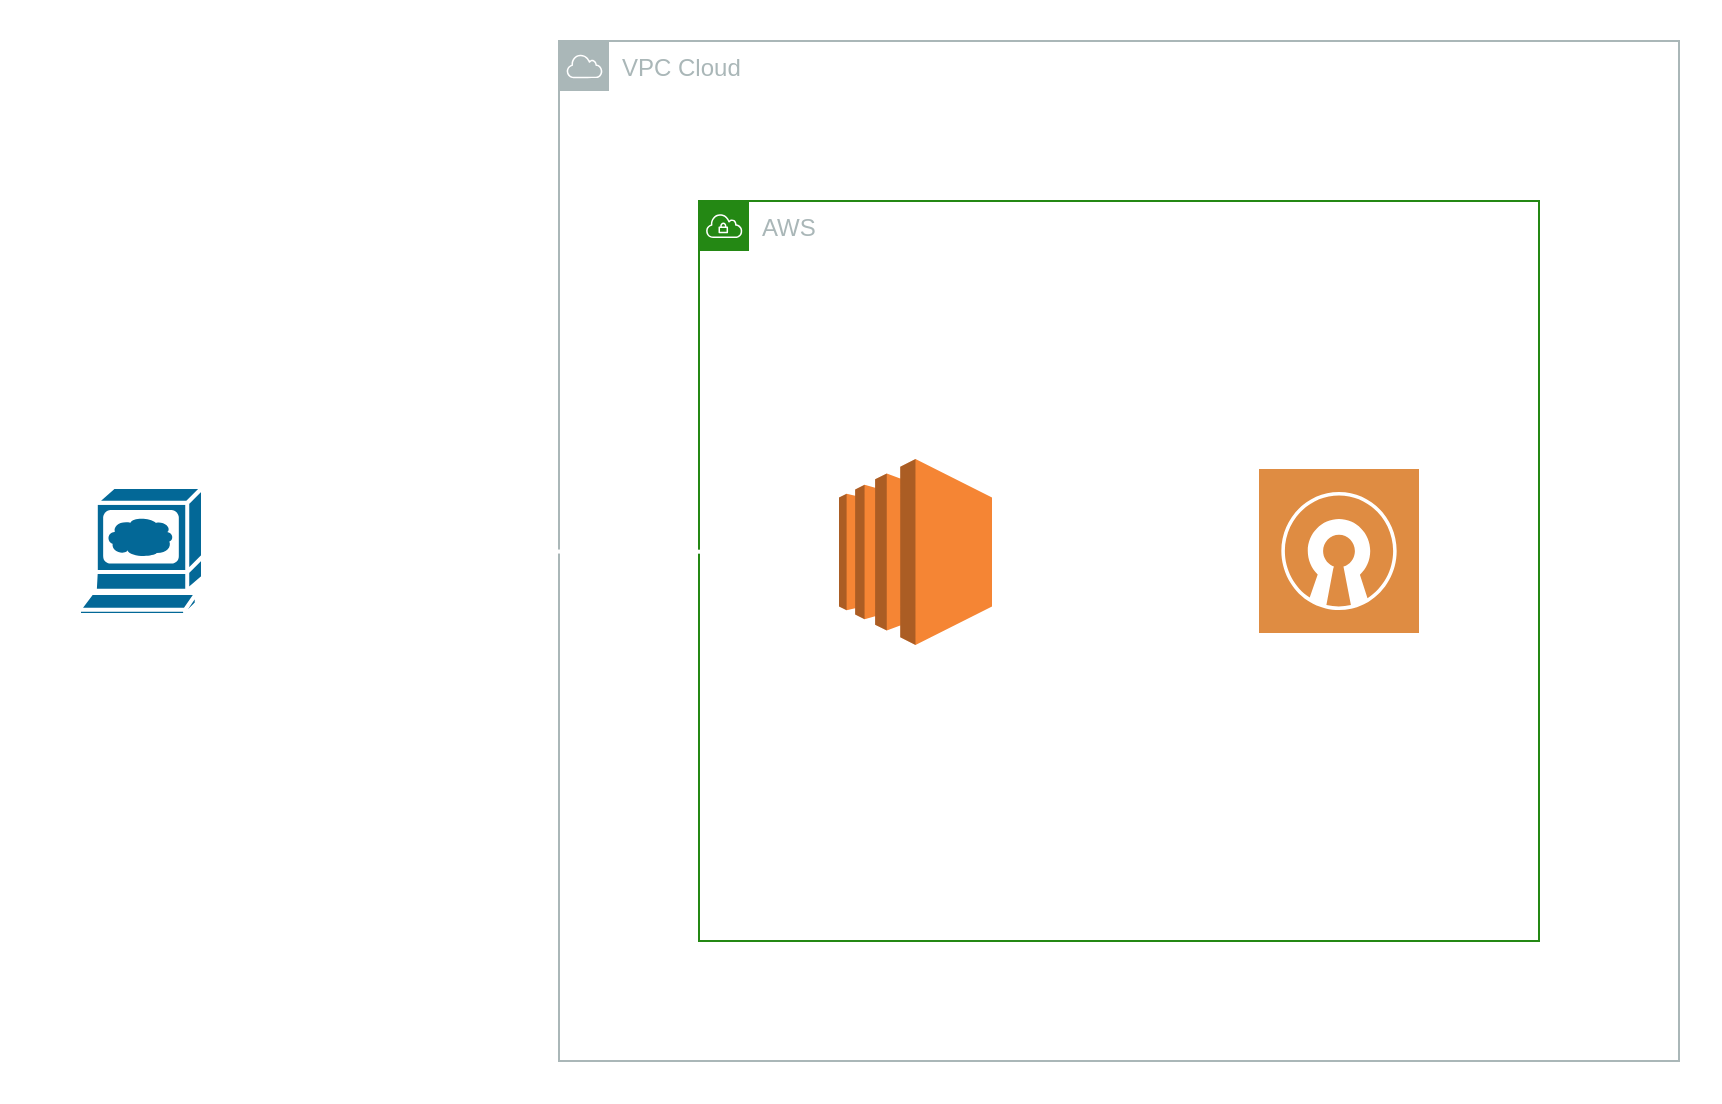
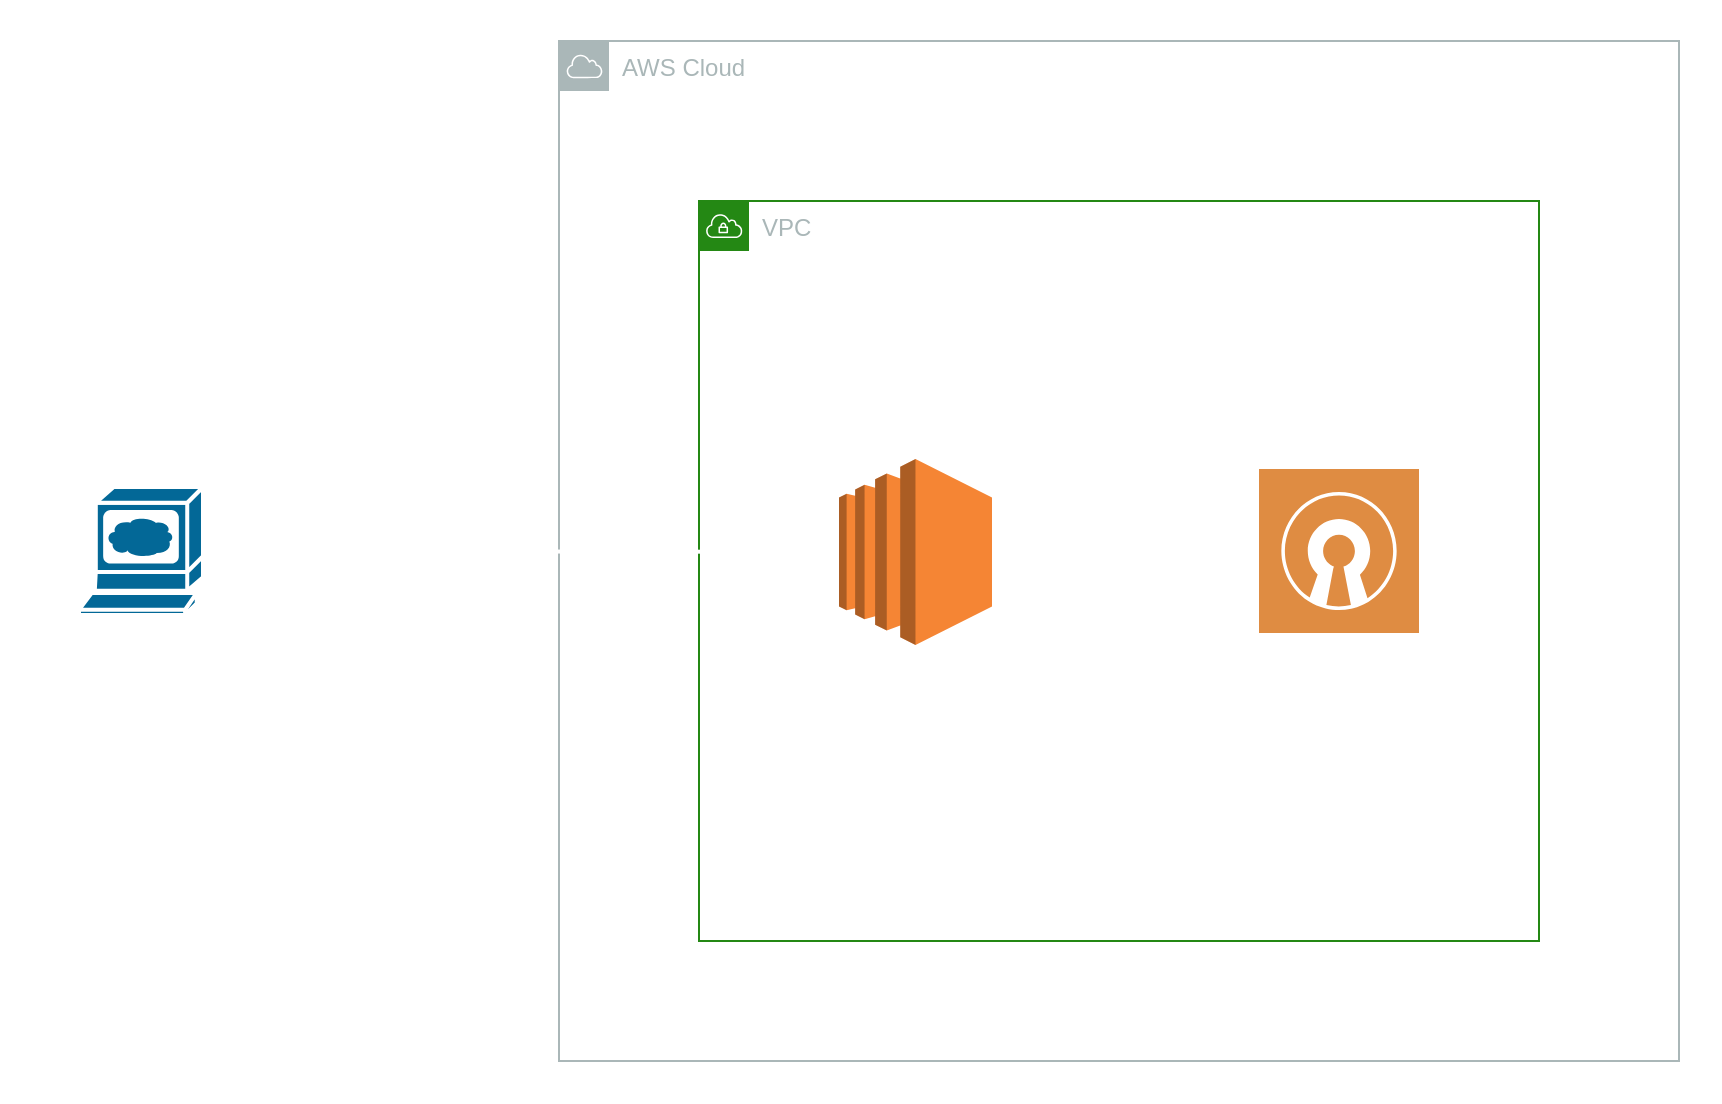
- <mxCell id="3" value="VPC Cloud" style="sketch=0;outlineConnect=0;gradientColor=none;html=1;whiteSpace=wrap;fontSize=12;fontStyle=0;shape=mxgraph.aws4.group;grIcon=mxgraph.aws4.group_aws_cloud;strokeColor=#AAB7B8;fillColor=none;verticalAlign=top;align=left;spacingLeft=30;fontColor=#AAB7B8;dashed=0;" parent="1" vertex="1"><mxGeometry x="279" y="20" width="560" height="510" as="geometry" /></mxCell>
+ <mxCell id="3" value="AWS Cloud" style="sketch=0;outlineConnect=0;gradientColor=none;html=1;whiteSpace=wrap;fontSize=12;fontStyle=0;shape=mxgraph.aws4.group;grIcon=mxgraph.aws4.group_aws_cloud;strokeColor=#AAB7B8;fillColor=none;verticalAlign=top;align=left;spacingLeft=30;fontColor=#AAB7B8;dashed=0;" parent="1" vertex="1"><mxGeometry x="279" y="20" width="560" height="510" as="geometry" /></mxCell>
- <mxCell id="2" value="AWS" style="points=[[0,0],[0.25,0],[0.5,0],[0.75,0],[1,0],[1,0.25],[1,0.5],[1,0.75],[1,1],[0.75,1],[0.5,1],[0.25,1],[0,1],[0,0.75],[0,0.5],[0,0.25]];outlineConnect=0;gradientColor=none;html=1;whiteSpace=wrap;fontSize=12;fontStyle=0;container=1;pointerEvents=0;collapsible=0;recursiveResize=0;shape=mxgraph.aws4.group;grIcon=mxgraph.aws4.group_vpc;strokeColor=#248814;fillColor=none;verticalAlign=top;align=left;spacingLeft=30;fontColor=#AAB7B8;dashed=0;" parent="1" vertex="1"><mxGeometry x="349" y="100" width="420" height="370" as="geometry" /></mxCell>
+ <mxCell id="2" value="VPC" style="points=[[0,0],[0.25,0],[0.5,0],[0.75,0],[1,0],[1,0.25],[1,0.5],[1,0.75],[1,1],[0.75,1],[0.5,1],[0.25,1],[0,1],[0,0.75],[0,0.5],[0,0.25]];outlineConnect=0;gradientColor=none;html=1;whiteSpace=wrap;fontSize=12;fontStyle=0;container=1;pointerEvents=0;collapsible=0;recursiveResize=0;shape=mxgraph.aws4.group;grIcon=mxgraph.aws4.group_vpc;strokeColor=#248814;fillColor=none;verticalAlign=top;align=left;spacingLeft=30;fontColor=#AAB7B8;dashed=0;" parent="1" vertex="1"><mxGeometry x="349" y="100" width="420" height="370" as="geometry" /></mxCell>
